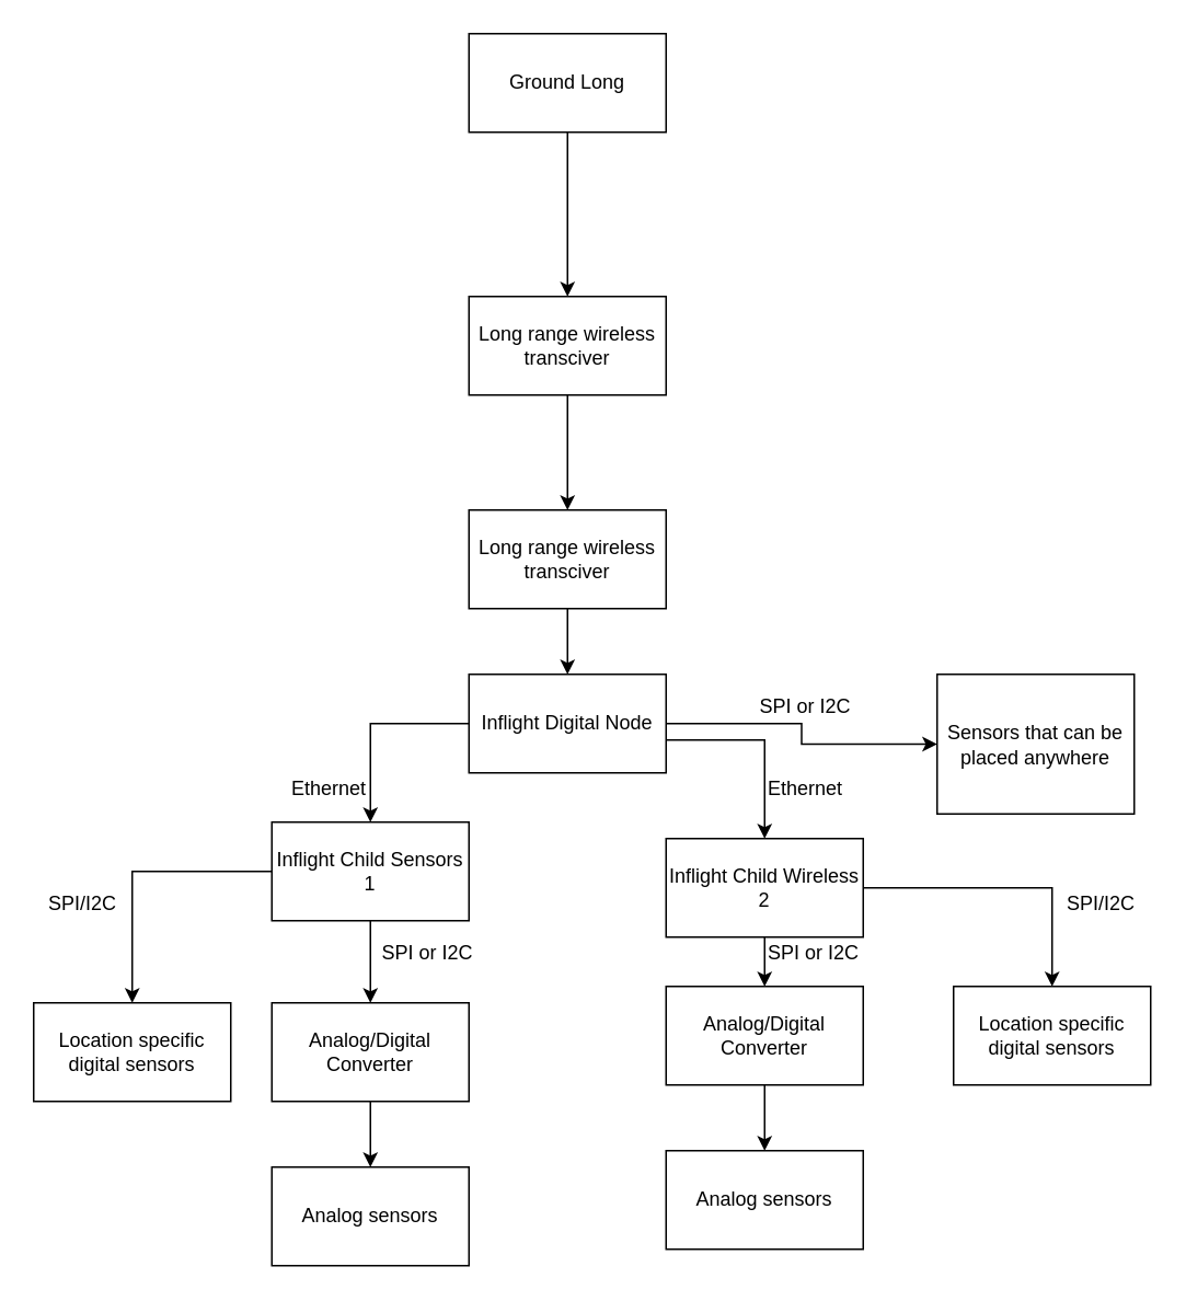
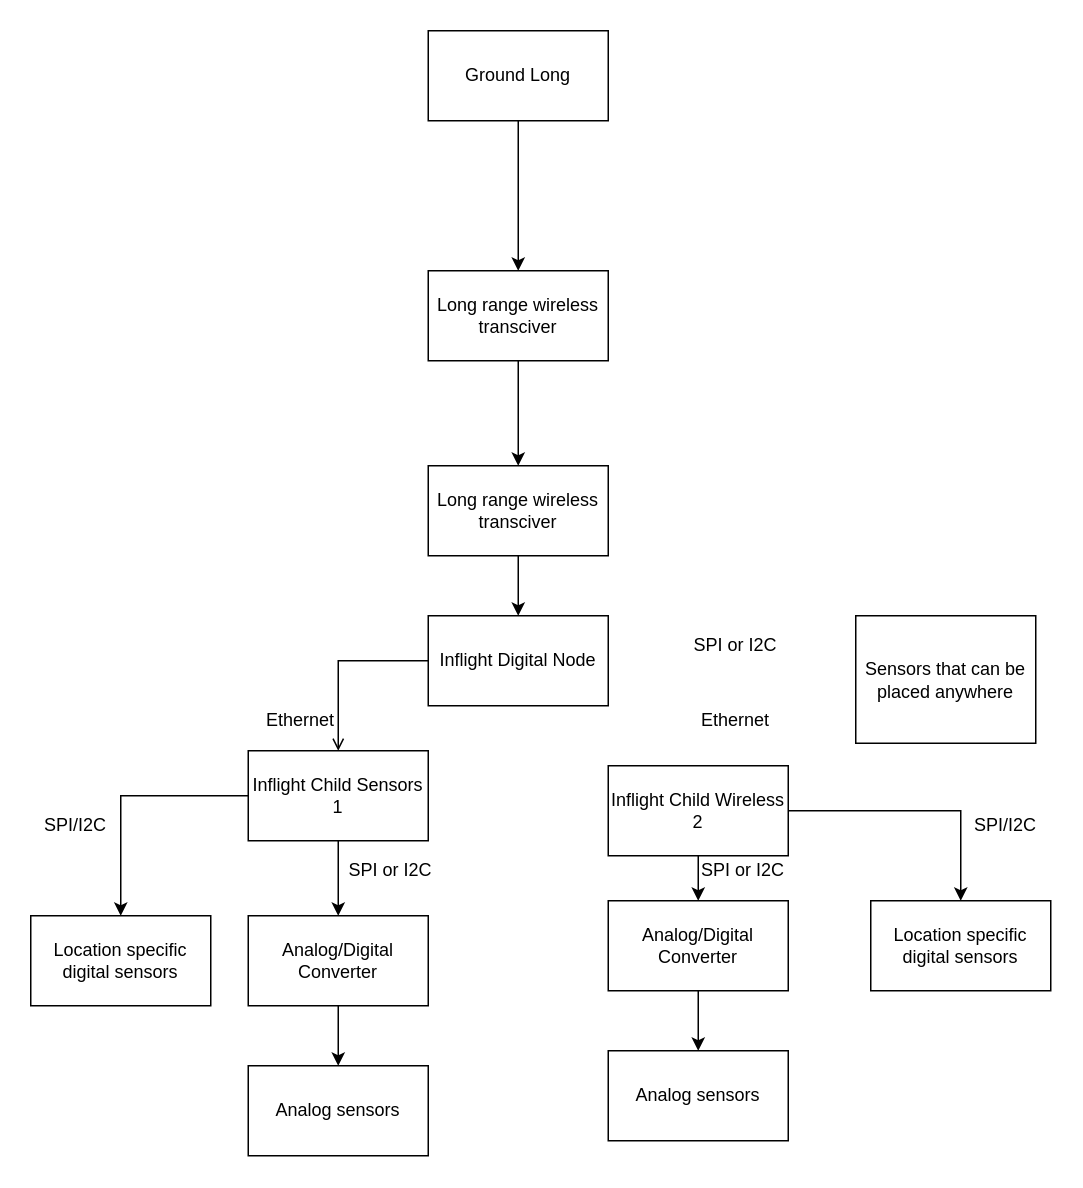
- <mxCell id="4" style="edgeStyle=orthogonalEdgeStyle;rounded=0;orthogonalLoop=1;jettySize=auto;html=1;" edge="1" parent="1" source="5" target="16"><mxGeometry relative="1" as="geometry" /></mxCell>
- <mxCell id="3" style="edgeStyle=orthogonalEdgeStyle;rounded=0;orthogonalLoop=1;jettySize=auto;html=1;" edge="1" parent="1" source="5" target="12"><mxGeometry relative="1" as="geometry"><Array as="points"><mxPoint x="345" y="450" /><mxPoint x="465" y="450" /></Array></mxGeometry></mxCell>
- <mxCell id="2" style="edgeStyle=orthogonalEdgeStyle;rounded=0;orthogonalLoop=1;jettySize=auto;html=1;" edge="1" parent="1" source="5" target="8"><mxGeometry relative="1" as="geometry"><Array as="points"><mxPoint x="345" y="440" /><mxPoint x="225" y="440" /></Array></mxGeometry></mxCell>
+ <mxCell id="2" style="edgeStyle=orthogonalEdgeStyle;rounded=0;orthogonalLoop=1;jettySize=auto;html=1;endArrow=open;" edge="1" parent="1" source="5" target="8"><mxGeometry relative="1" as="geometry"><Array as="points"><mxPoint x="345" y="440" /><mxPoint x="225" y="440" /></Array></mxGeometry></mxCell>
